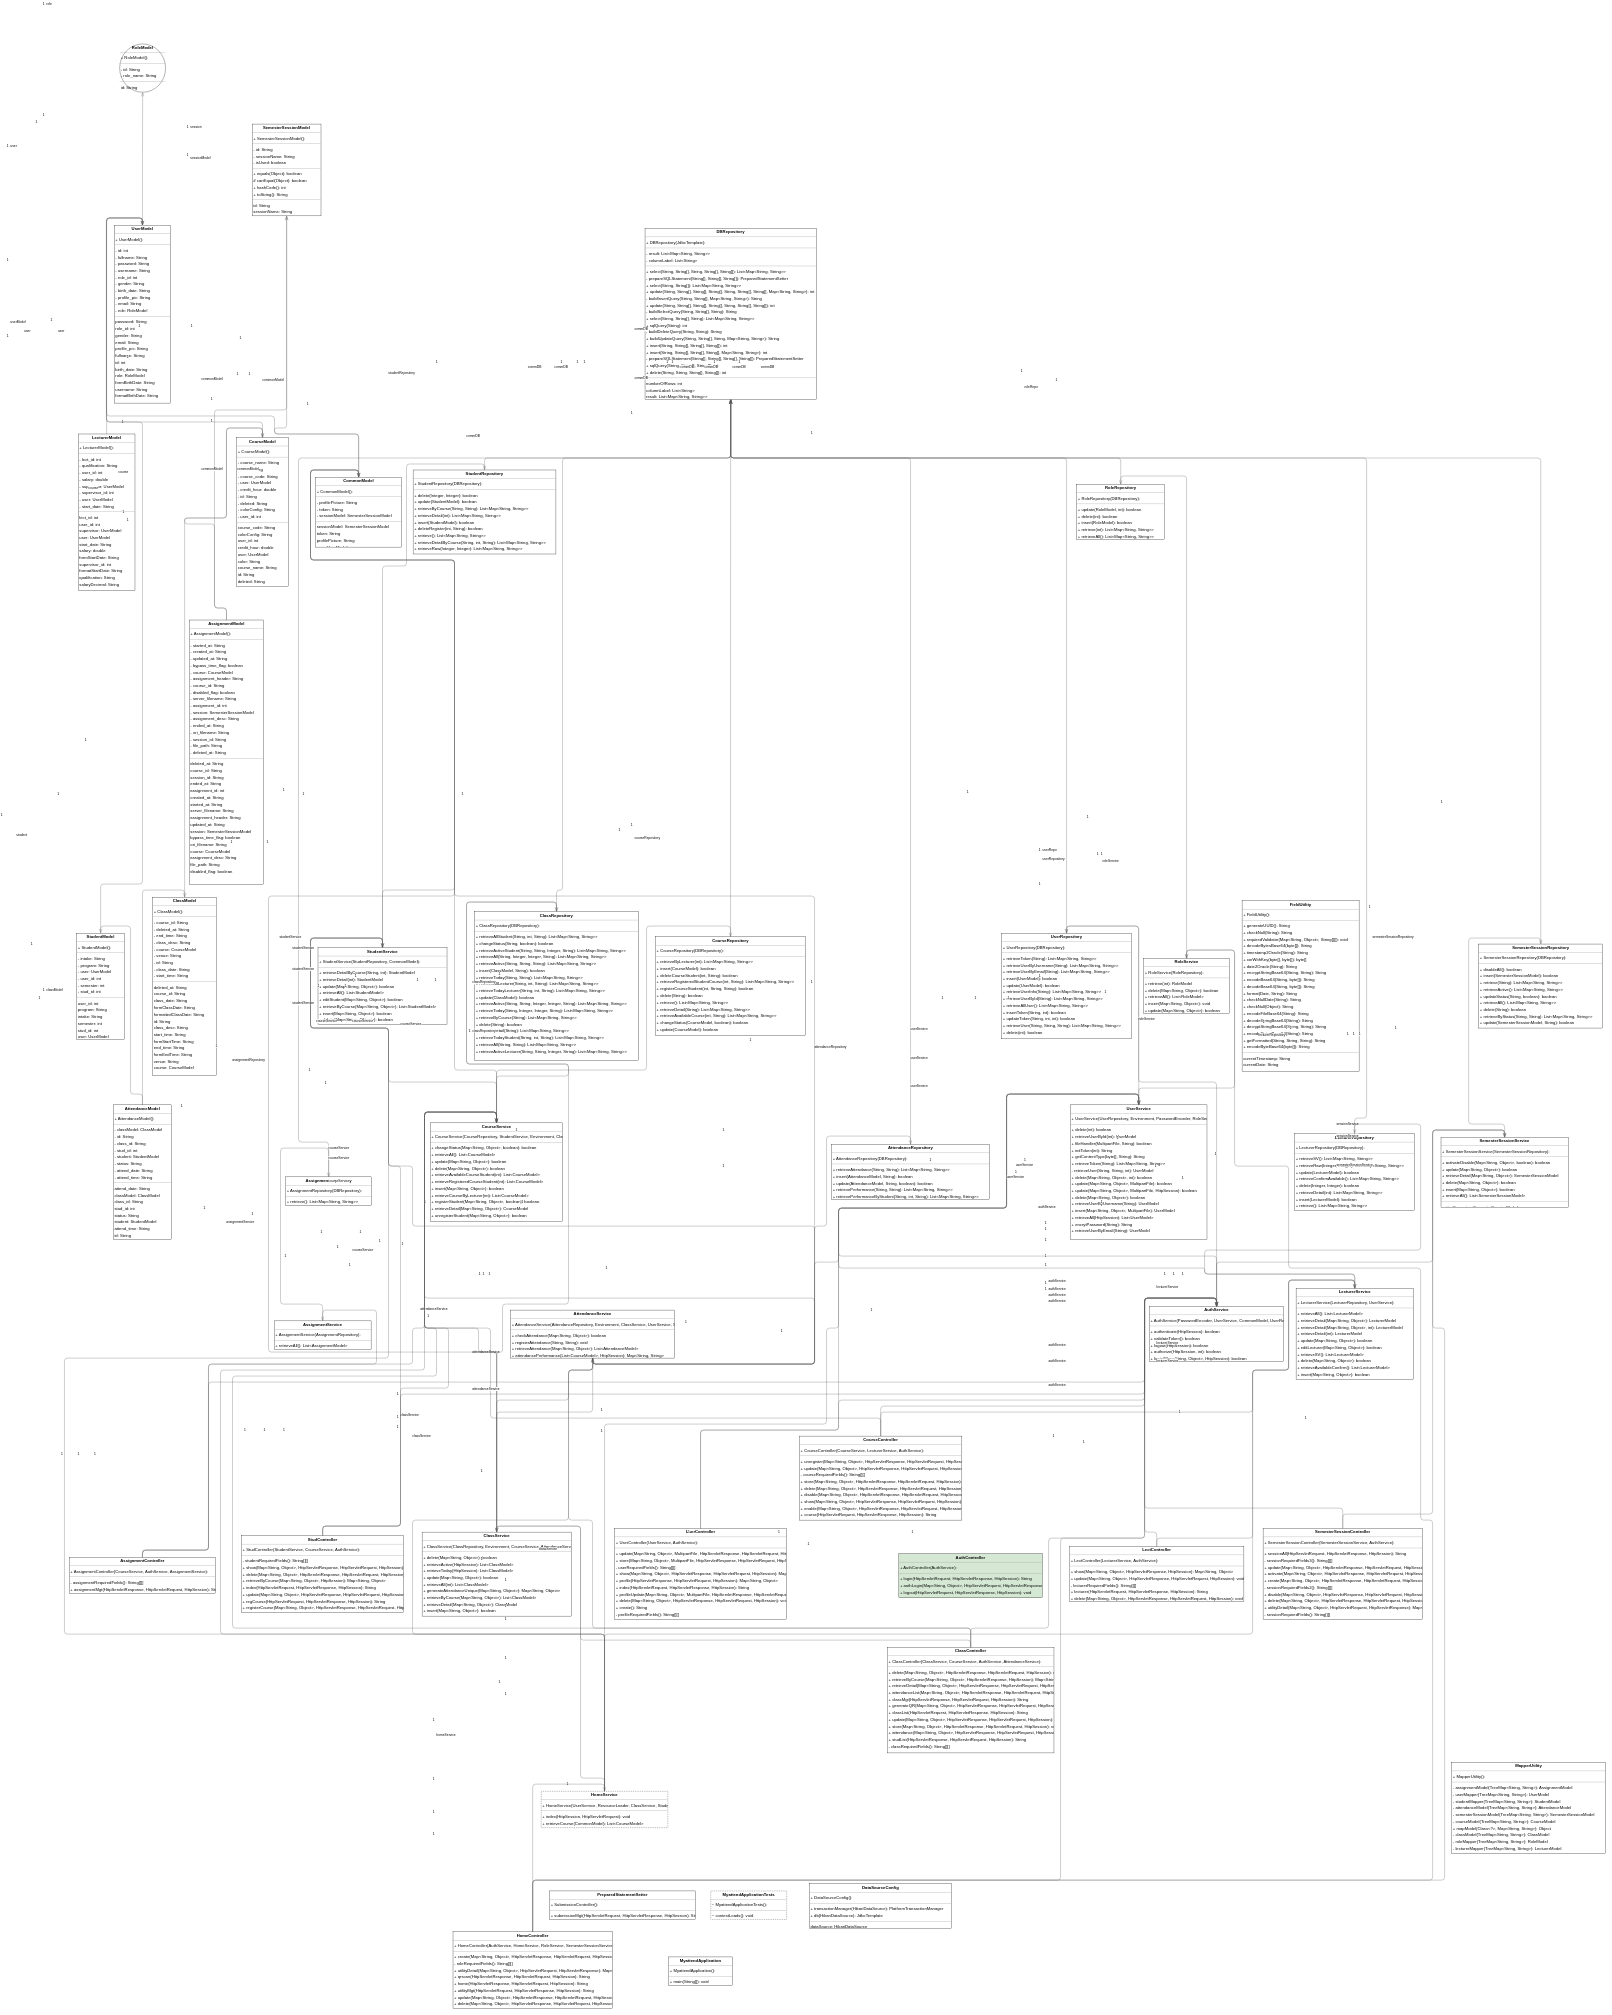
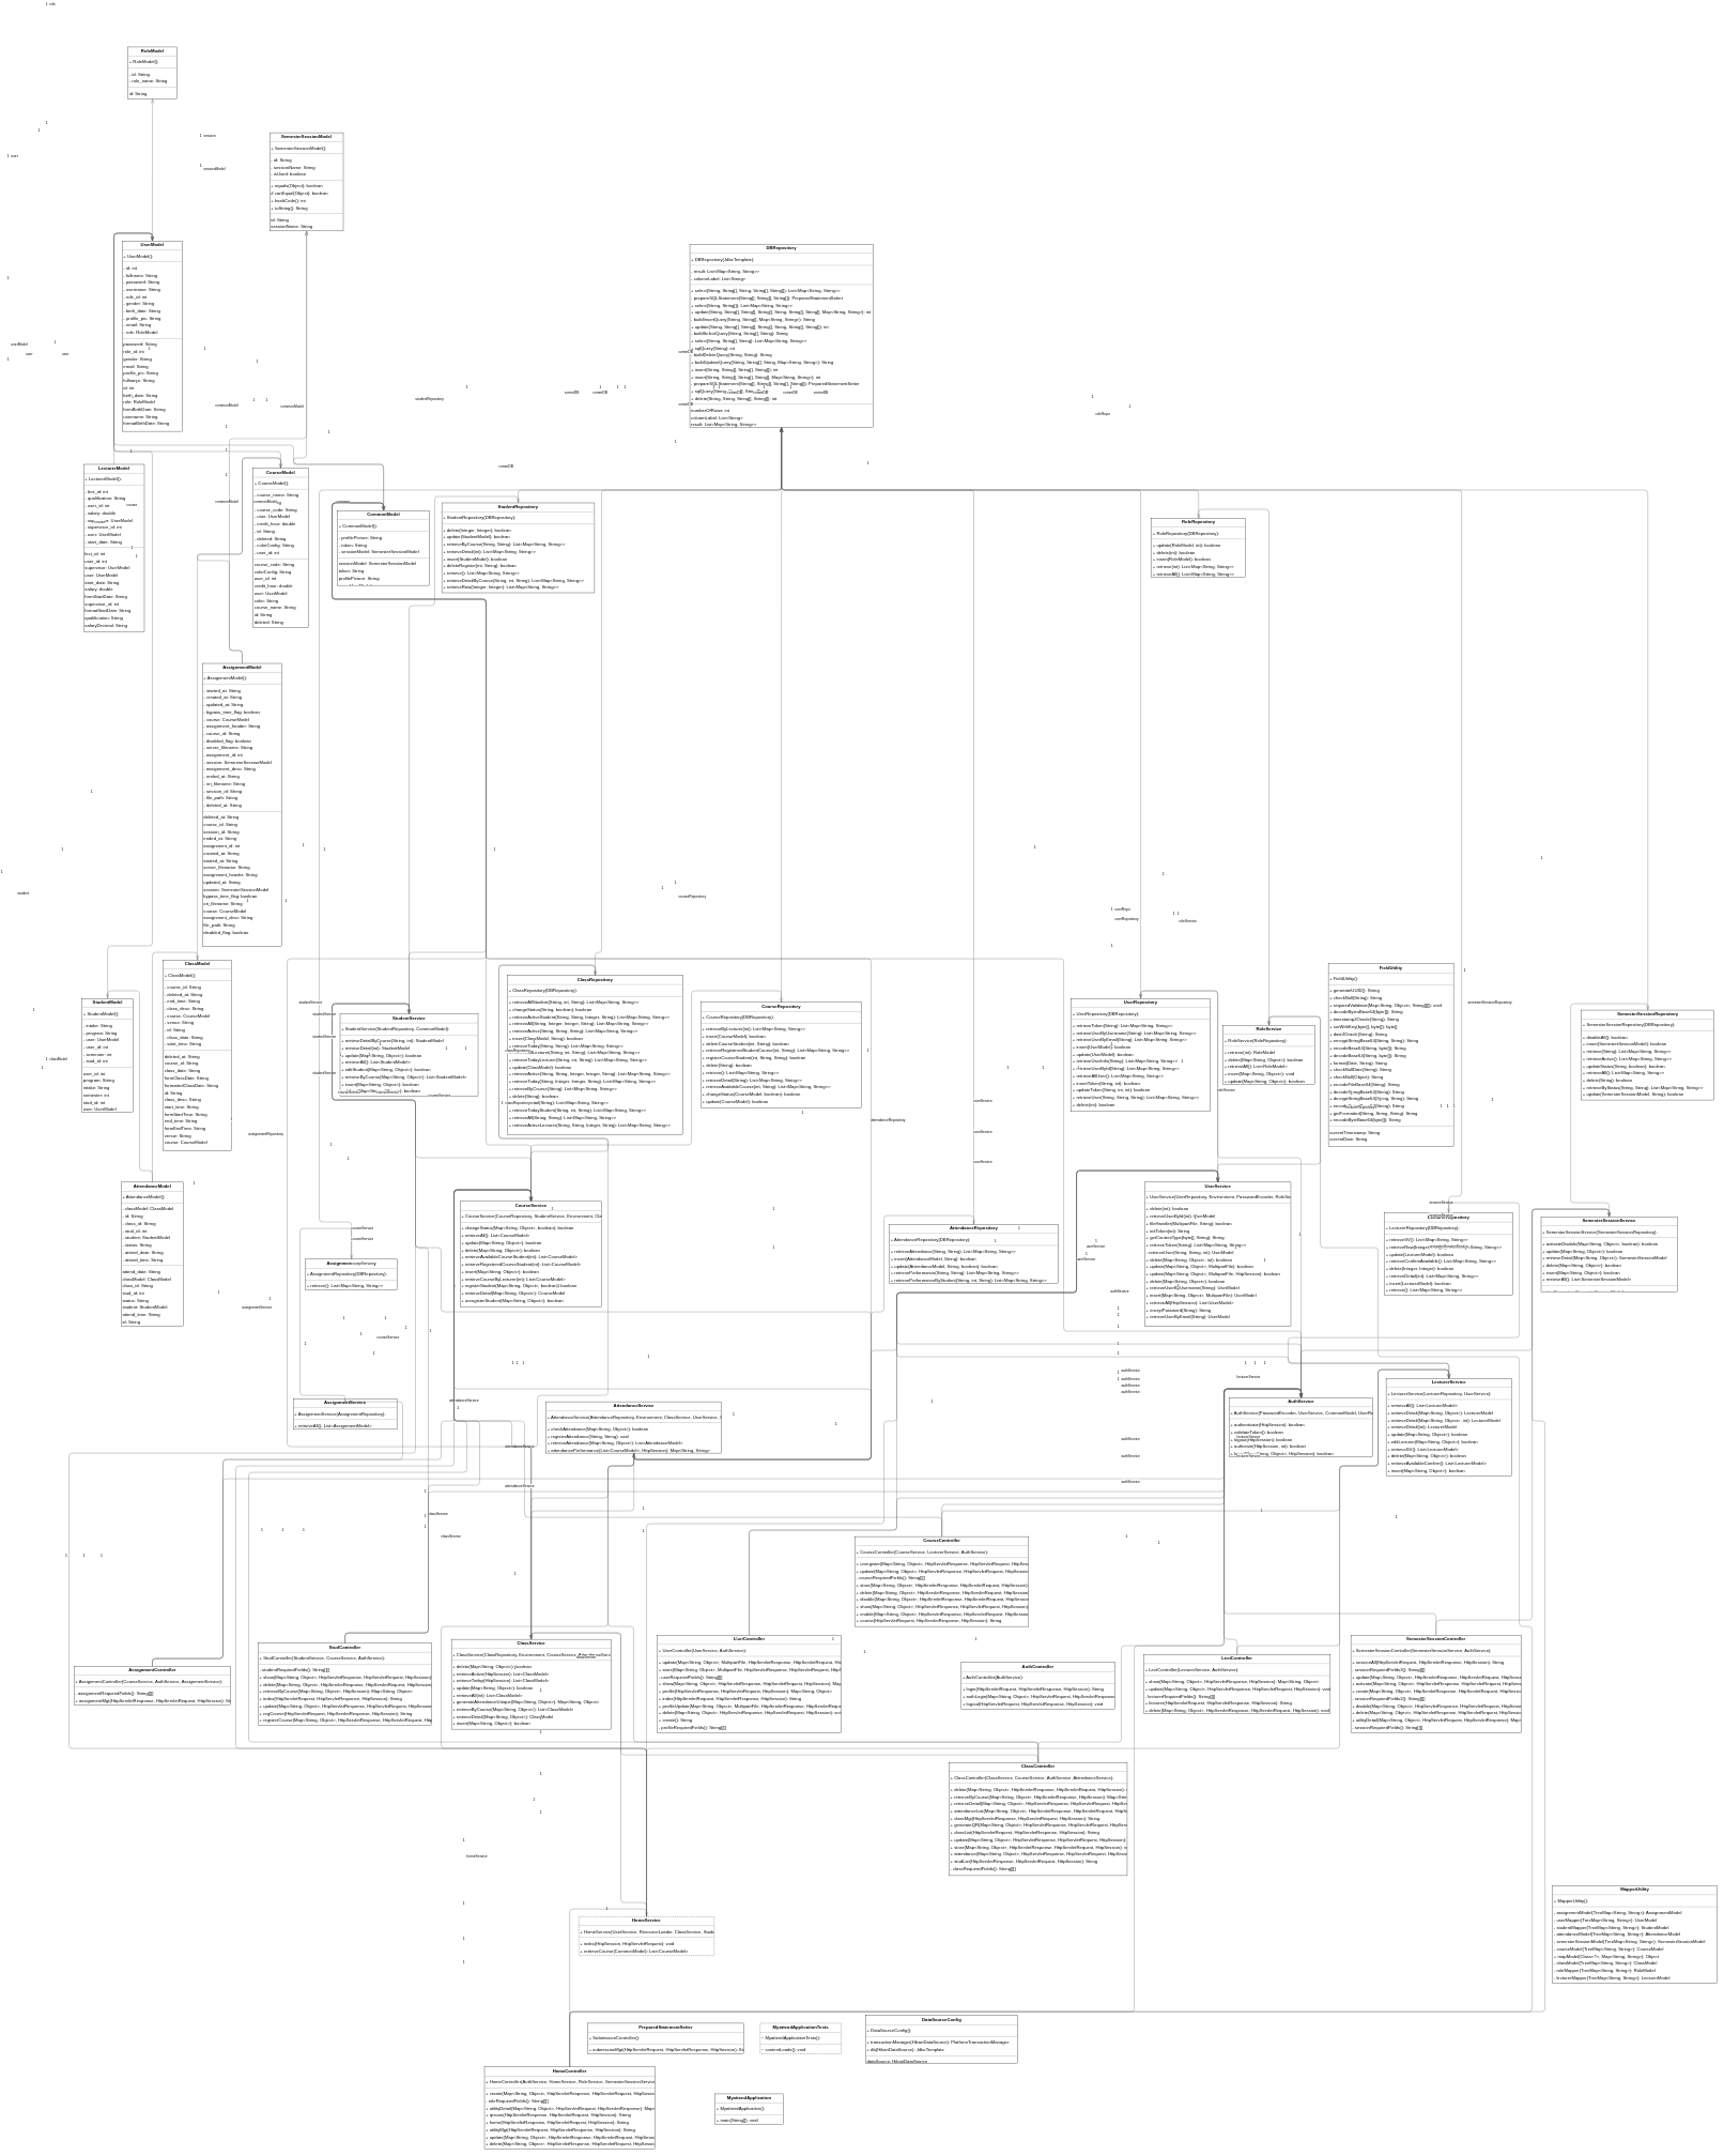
- <mxCell id="32" value="&lt;p style=&quot;margin:0px;margin-top:4px;text-align:center;&quot;&gt;&lt;b&gt;RoleModel&lt;/b&gt;&lt;/p&gt;&lt;hr size=&quot;1&quot;/&gt;&lt;p style=&quot;margin:0 0 0 4px;line-height:1.6;&quot;&gt;+ RoleModel(): &lt;/p&gt;&lt;hr size=&quot;1&quot;/&gt;&lt;p style=&quot;margin:0 0 0 4px;line-height:1.6;&quot;&gt;- id: String&lt;br/&gt;- role_name: String&lt;/p&gt;&lt;hr size=&quot;1&quot;/&gt;&lt;p style=&quot;margin:0 0 0 4px;line-height:1.6;&quot;&gt; id: String&lt;br/&gt; role_name: String&lt;/p&gt;" style="ellipse;verticalAlign=top;align=left;overflow=fill;fontSize=14;fontFamily=Helvetica;html=1;shadow=0;comic=0;labelBackgroundColor=none;strokeWidth=1;" parent="1" vertex="1"><mxGeometry x="204" y="20" width="153" height="161" as="geometry" /></mxCell>
+ <mxCell id="32" value="&lt;p style=&quot;margin:0px;margin-top:4px;text-align:center;&quot;&gt;&lt;b&gt;RoleModel&lt;/b&gt;&lt;/p&gt;&lt;hr size=&quot;1&quot;/&gt;&lt;p style=&quot;margin:0 0 0 4px;line-height:1.6;&quot;&gt;+ RoleModel(): &lt;/p&gt;&lt;hr size=&quot;1&quot;/&gt;&lt;p style=&quot;margin:0 0 0 4px;line-height:1.6;&quot;&gt;- id: String&lt;br/&gt;- role_name: String&lt;/p&gt;&lt;hr size=&quot;1&quot;/&gt;&lt;p style=&quot;margin:0 0 0 4px;line-height:1.6;&quot;&gt; id: String&lt;br/&gt; role_name: String&lt;/p&gt;" style="verticalAlign=top;align=left;overflow=fill;fontSize=14;fontFamily=Helvetica;html=1;rounded=0;shadow=0;comic=0;labelBackgroundColor=none;strokeWidth=1;" parent="1" vertex="1"><mxGeometry x="204" y="20" width="153" height="161" as="geometry" /></mxCell>
+ <mxCell id="112" value="" style="html=1;rounded=1;edgeStyle=orthogonalEdgeStyle;dashed=0;startArrow=diamondThinstartSize=12;endArrow=openThin;endSize=12;strokeColor=#595959;exitX=0.500;exitY=0.000;exitDx=0;exitDy=0;entryX=0.500;entryY=0.000;entryDx=0;entryDy=0;" parent="1" source="10" target="15" edge="1"><mxGeometry width="50" height="50" relative="1" as="geometry"><Array as="points"><mxPoint x="3860" y="4020" /><mxPoint x="3120" y="4020" /><mxPoint x="3120" y="2860" /><mxPoint x="1320" y="2860" /><mxPoint x="1320" y="1740" /><mxPoint x="840" y="1740" /><mxPoint x="840" y="1440" /><mxPoint x="1000" y="1440" /></Array></mxGeometry></mxCell>
+ <mxCell id="113" value="1" style="edgeLabel;resizable=0;html=1;align=left;verticalAlign=top;strokeColor=default;" parent="112" vertex="1" connectable="0"><mxGeometry x="2977" y="3686" as="geometry" /></mxCell>
+ <mxCell id="114" value="1" style="edgeLabel;resizable=0;html=1;align=left;verticalAlign=top;strokeColor=default;" parent="112" vertex="1" connectable="0"><mxGeometry x="506" y="1340" as="geometry" /></mxCell>
+ <mxCell id="115" value="common" style="edgeLabel;resizable=0;html=1;align=left;verticalAlign=top;strokeColor=default;" parent="112" vertex="1" connectable="0"><mxGeometry x="852" y="1424" as="geometry" /></mxCell>
- <mxCell id="5" value="&lt;p style=&quot;margin:0px;margin-top:4px;text-align:center;&quot;&gt;&lt;b&gt;AssignmentService&lt;/b&gt;&lt;/p&gt;&lt;hr size=&quot;1&quot;/&gt;&lt;p style=&quot;margin:0 0 0 4px;line-height:1.6;&quot;&gt;+ AssignmentService(AssignmentRepository): &lt;/p&gt;&lt;hr size=&quot;1&quot;/&gt;&lt;p style=&quot;margin:0 0 0 4px;line-height:1.6;&quot;&gt;+ retrieveAll(): List&amp;lt;AssignmentModel&amp;gt;&lt;/p&gt;" style="verticalAlign=top;align=left;overflow=fill;fontSize=14;fontFamily=Helvetica;html=1;rounded=0;shadow=0;comic=0;labelBackgroundColor=none;strokeWidth=1;" parent="1" vertex="1"><mxGeometry x="719" y="4276" width="323" height="95" as="geometry" /></mxCell>
+ <mxCell id="5" value="&lt;p style=&quot;margin:0px;margin-top:4px;text-align:center;&quot;&gt;&lt;b&gt;AssignmentService&lt;/b&gt;&lt;/p&gt;&lt;hr size=&quot;1&quot;/&gt;&lt;p style=&quot;margin:0 0 0 4px;line-height:1.6;&quot;&gt;+ AssignmentService(AssignmentRepository): &lt;/p&gt;&lt;hr size=&quot;1&quot;/&gt;&lt;p style=&quot;margin:0 0 0 4px;line-height:1.6;&quot;&gt;+ retrieveAll(): List&amp;lt;AssignmentModel&amp;gt;&lt;/p&gt;" style="verticalAlign=top;align=left;overflow=fill;fontSize=14;fontFamily=Helvetica;html=1;rounded=0;shadow=0;comic=0;labelBackgroundColor=none;strokeWidth=1;" parent="1" vertex="1"><mxGeometry x="719" y="4231" width="323" height="95" as="geometry" /></mxCell>
- <mxCell id="9" value="&lt;p style=&quot;margin:0px;margin-top:4px;text-align:center;&quot;&gt;&lt;b&gt;AuthController&lt;/b&gt;&lt;/p&gt;&lt;hr size=&quot;1&quot;/&gt;&lt;p style=&quot;margin:0 0 0 4px;line-height:1.6;&quot;&gt;+ AuthController(AuthService): &lt;/p&gt;&lt;hr size=&quot;1&quot;/&gt;&lt;p style=&quot;margin:0 0 0 4px;line-height:1.6;&quot;&gt;+ login(HttpServletRequest, HttpServletResponse, HttpSession): String&lt;br/&gt;+ authLogin(Map&amp;lt;String, Object&amp;gt;, HttpServletRequest, HttpServletResponse, HttpSession): void&lt;br/&gt;+ logout(HttpServletRequest, HttpServletResponse, HttpSession): void&lt;/p&gt;" style="verticalAlign=top;align=left;overflow=fill;fontSize=14;fontFamily=Helvetica;html=1;rounded=0;shadow=0;comic=0;labelBackgroundColor=none;strokeWidth=1;fillColor=#d5e8d4;" parent="1" vertex="1"><mxGeometry x="2801" y="5052" width="478" height="147" as="geometry" /></mxCell>
+ <mxCell id="9" value="&lt;p style=&quot;margin:0px;margin-top:4px;text-align:center;&quot;&gt;&lt;b&gt;AuthController&lt;/b&gt;&lt;/p&gt;&lt;hr size=&quot;1&quot;/&gt;&lt;p style=&quot;margin:0 0 0 4px;line-height:1.6;&quot;&gt;+ AuthController(AuthService): &lt;/p&gt;&lt;hr size=&quot;1&quot;/&gt;&lt;p style=&quot;margin:0 0 0 4px;line-height:1.6;&quot;&gt;+ login(HttpServletRequest, HttpServletResponse, HttpSession): String&lt;br/&gt;+ authLogin(Map&amp;lt;String, Object&amp;gt;, HttpServletRequest, HttpServletResponse, HttpSession): void&lt;br/&gt;+ logout(HttpServletRequest, HttpServletResponse, HttpSession): void&lt;/p&gt;" style="verticalAlign=top;align=left;overflow=fill;fontSize=14;fontFamily=Helvetica;html=1;rounded=0;shadow=0;comic=0;labelBackgroundColor=none;strokeWidth=1;" parent="1" vertex="1"><mxGeometry x="2801" y="5052" width="478" height="147" as="geometry" /></mxCell>
